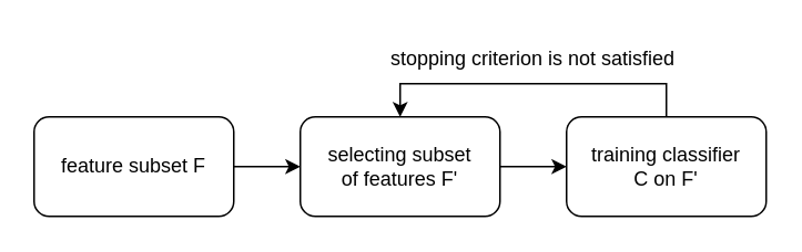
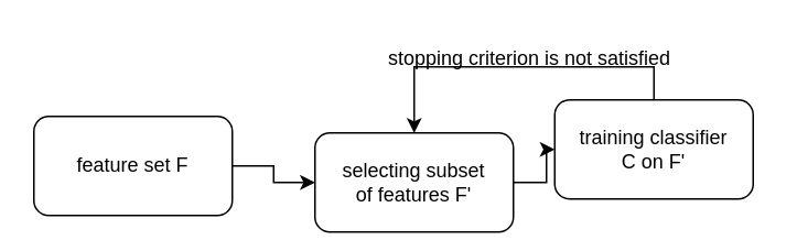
- <mxCell id="3" value="feature subset F" style="rounded=1;whiteSpace=wrap;html=1;" vertex="1" parent="1"><mxGeometry x="20" y="70" width="120" height="60" as="geometry" /></mxCell>
+ <mxCell id="3" value="feature set F" style="rounded=1;whiteSpace=wrap;html=1;" vertex="1" parent="1"><mxGeometry x="20" y="70" width="120" height="60" as="geometry" /></mxCell>
- <mxCell id="5" value="selecting subset&lt;br&gt;of features F'" style="rounded=1;whiteSpace=wrap;html=1;" vertex="1" parent="1"><mxGeometry x="180" y="70" width="120" height="60" as="geometry" /></mxCell>
+ <mxCell id="5" value="selecting subset&lt;br&gt;of features F'" style="rounded=1;whiteSpace=wrap;html=1;" vertex="1" parent="1"><mxGeometry x="190" y="80" width="120" height="60" as="geometry" /></mxCell>
- <mxCell id="7" value="training classifier&lt;br&gt;C on F'" style="rounded=1;whiteSpace=wrap;html=1;" vertex="1" parent="1"><mxGeometry x="340" y="70" width="120" height="60" as="geometry" /></mxCell>
+ <mxCell id="7" value="training classifier&lt;br&gt;C on F'" style="rounded=1;whiteSpace=wrap;html=1;" vertex="1" parent="1"><mxGeometry x="335" y="60" width="120" height="60" as="geometry" /></mxCell>
